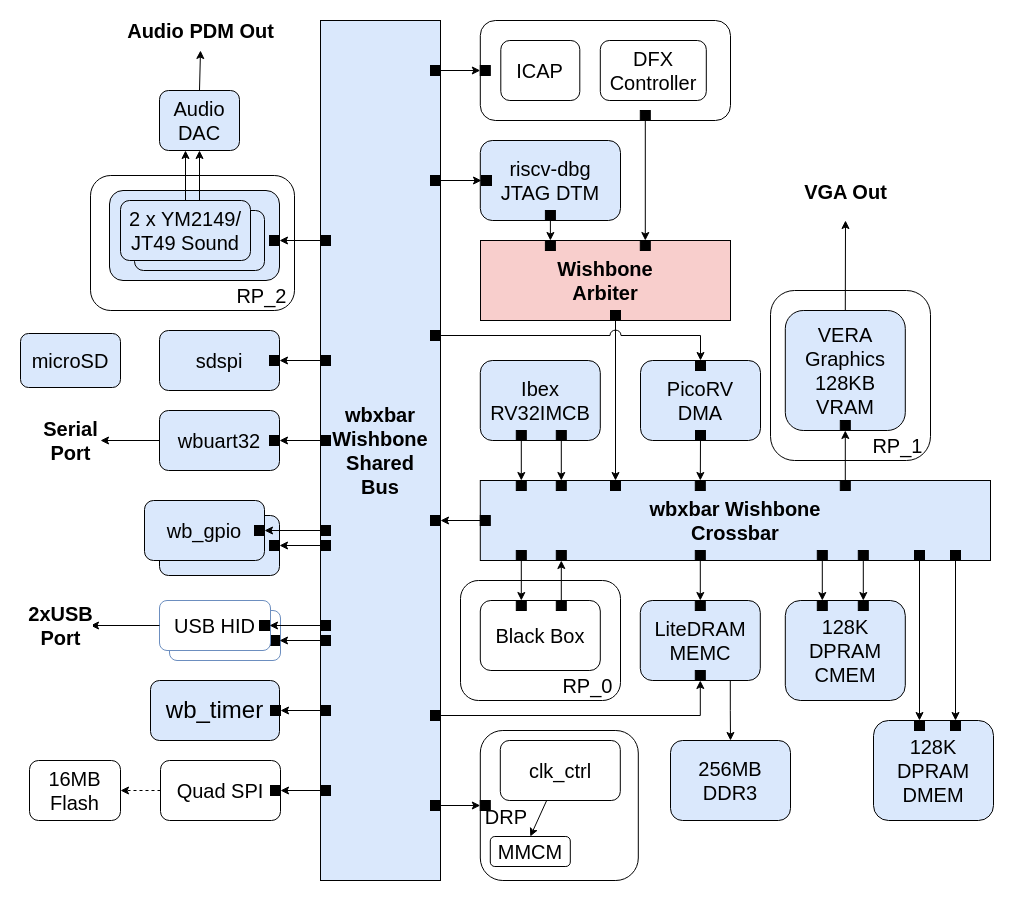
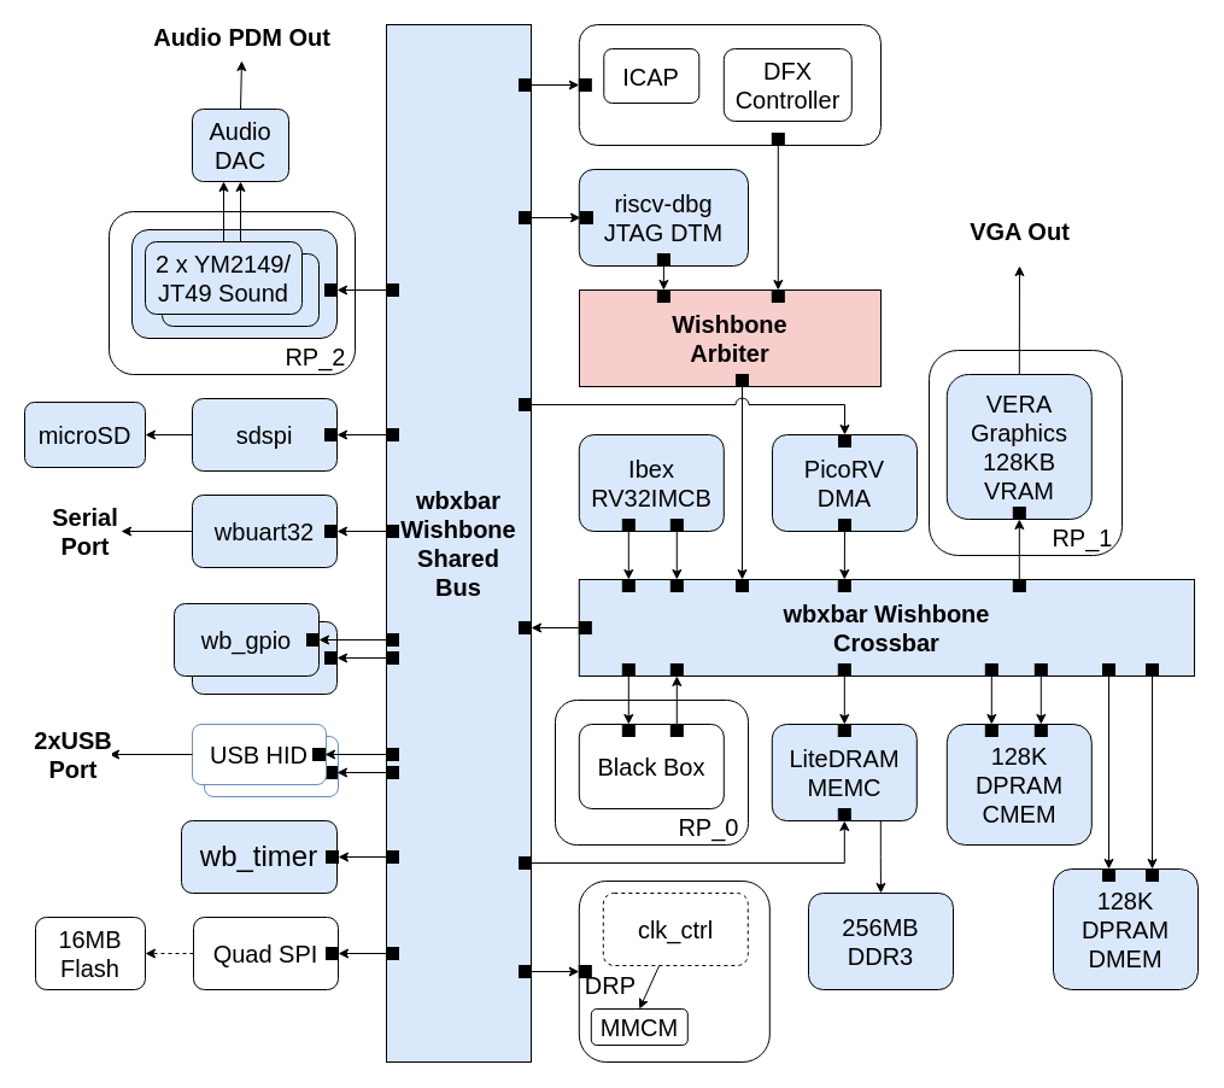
- <mxCell id="87" value="ICAP" style="rounded=1;whiteSpace=wrap;html=1;fontSize=20;align=center;" parent="1" vertex="1"><mxGeometry x="500.3" y="40" width="79" height="60" as="geometry" /></mxCell>
+ <mxCell id="87" value="ICAP" style="rounded=1;whiteSpace=wrap;html=1;fontSize=20;align=center;" parent="1" vertex="1"><mxGeometry x="500.3" y="40" width="79" height="45" as="geometry" /></mxCell>
+ <mxCell id="111" value="" style="endArrow=classic;html=1;rounded=0;fontSize=20;strokeColor=default;" parent="1" source="72" target="110" edge="1"><mxGeometry width="50" height="50" relative="1" as="geometry"><mxPoint x="350" y="590" as="sourcePoint" /><mxPoint x="400" y="540" as="targetPoint" /></mxGeometry></mxCell>
- <mxCell id="115" value="clk_ctrl" style="rounded=1;whiteSpace=wrap;html=1;fontSize=20;align=center;" parent="1" vertex="1"><mxGeometry x="499.8" y="740" width="120" height="60" as="geometry" /></mxCell>
+ <mxCell id="115" value="clk_ctrl" style="rounded=1;whiteSpace=wrap;html=1;fontSize=20;align=center;dashed=1;" parent="1" vertex="1"><mxGeometry x="499.8" y="740" width="120" height="60" as="geometry" /></mxCell>
